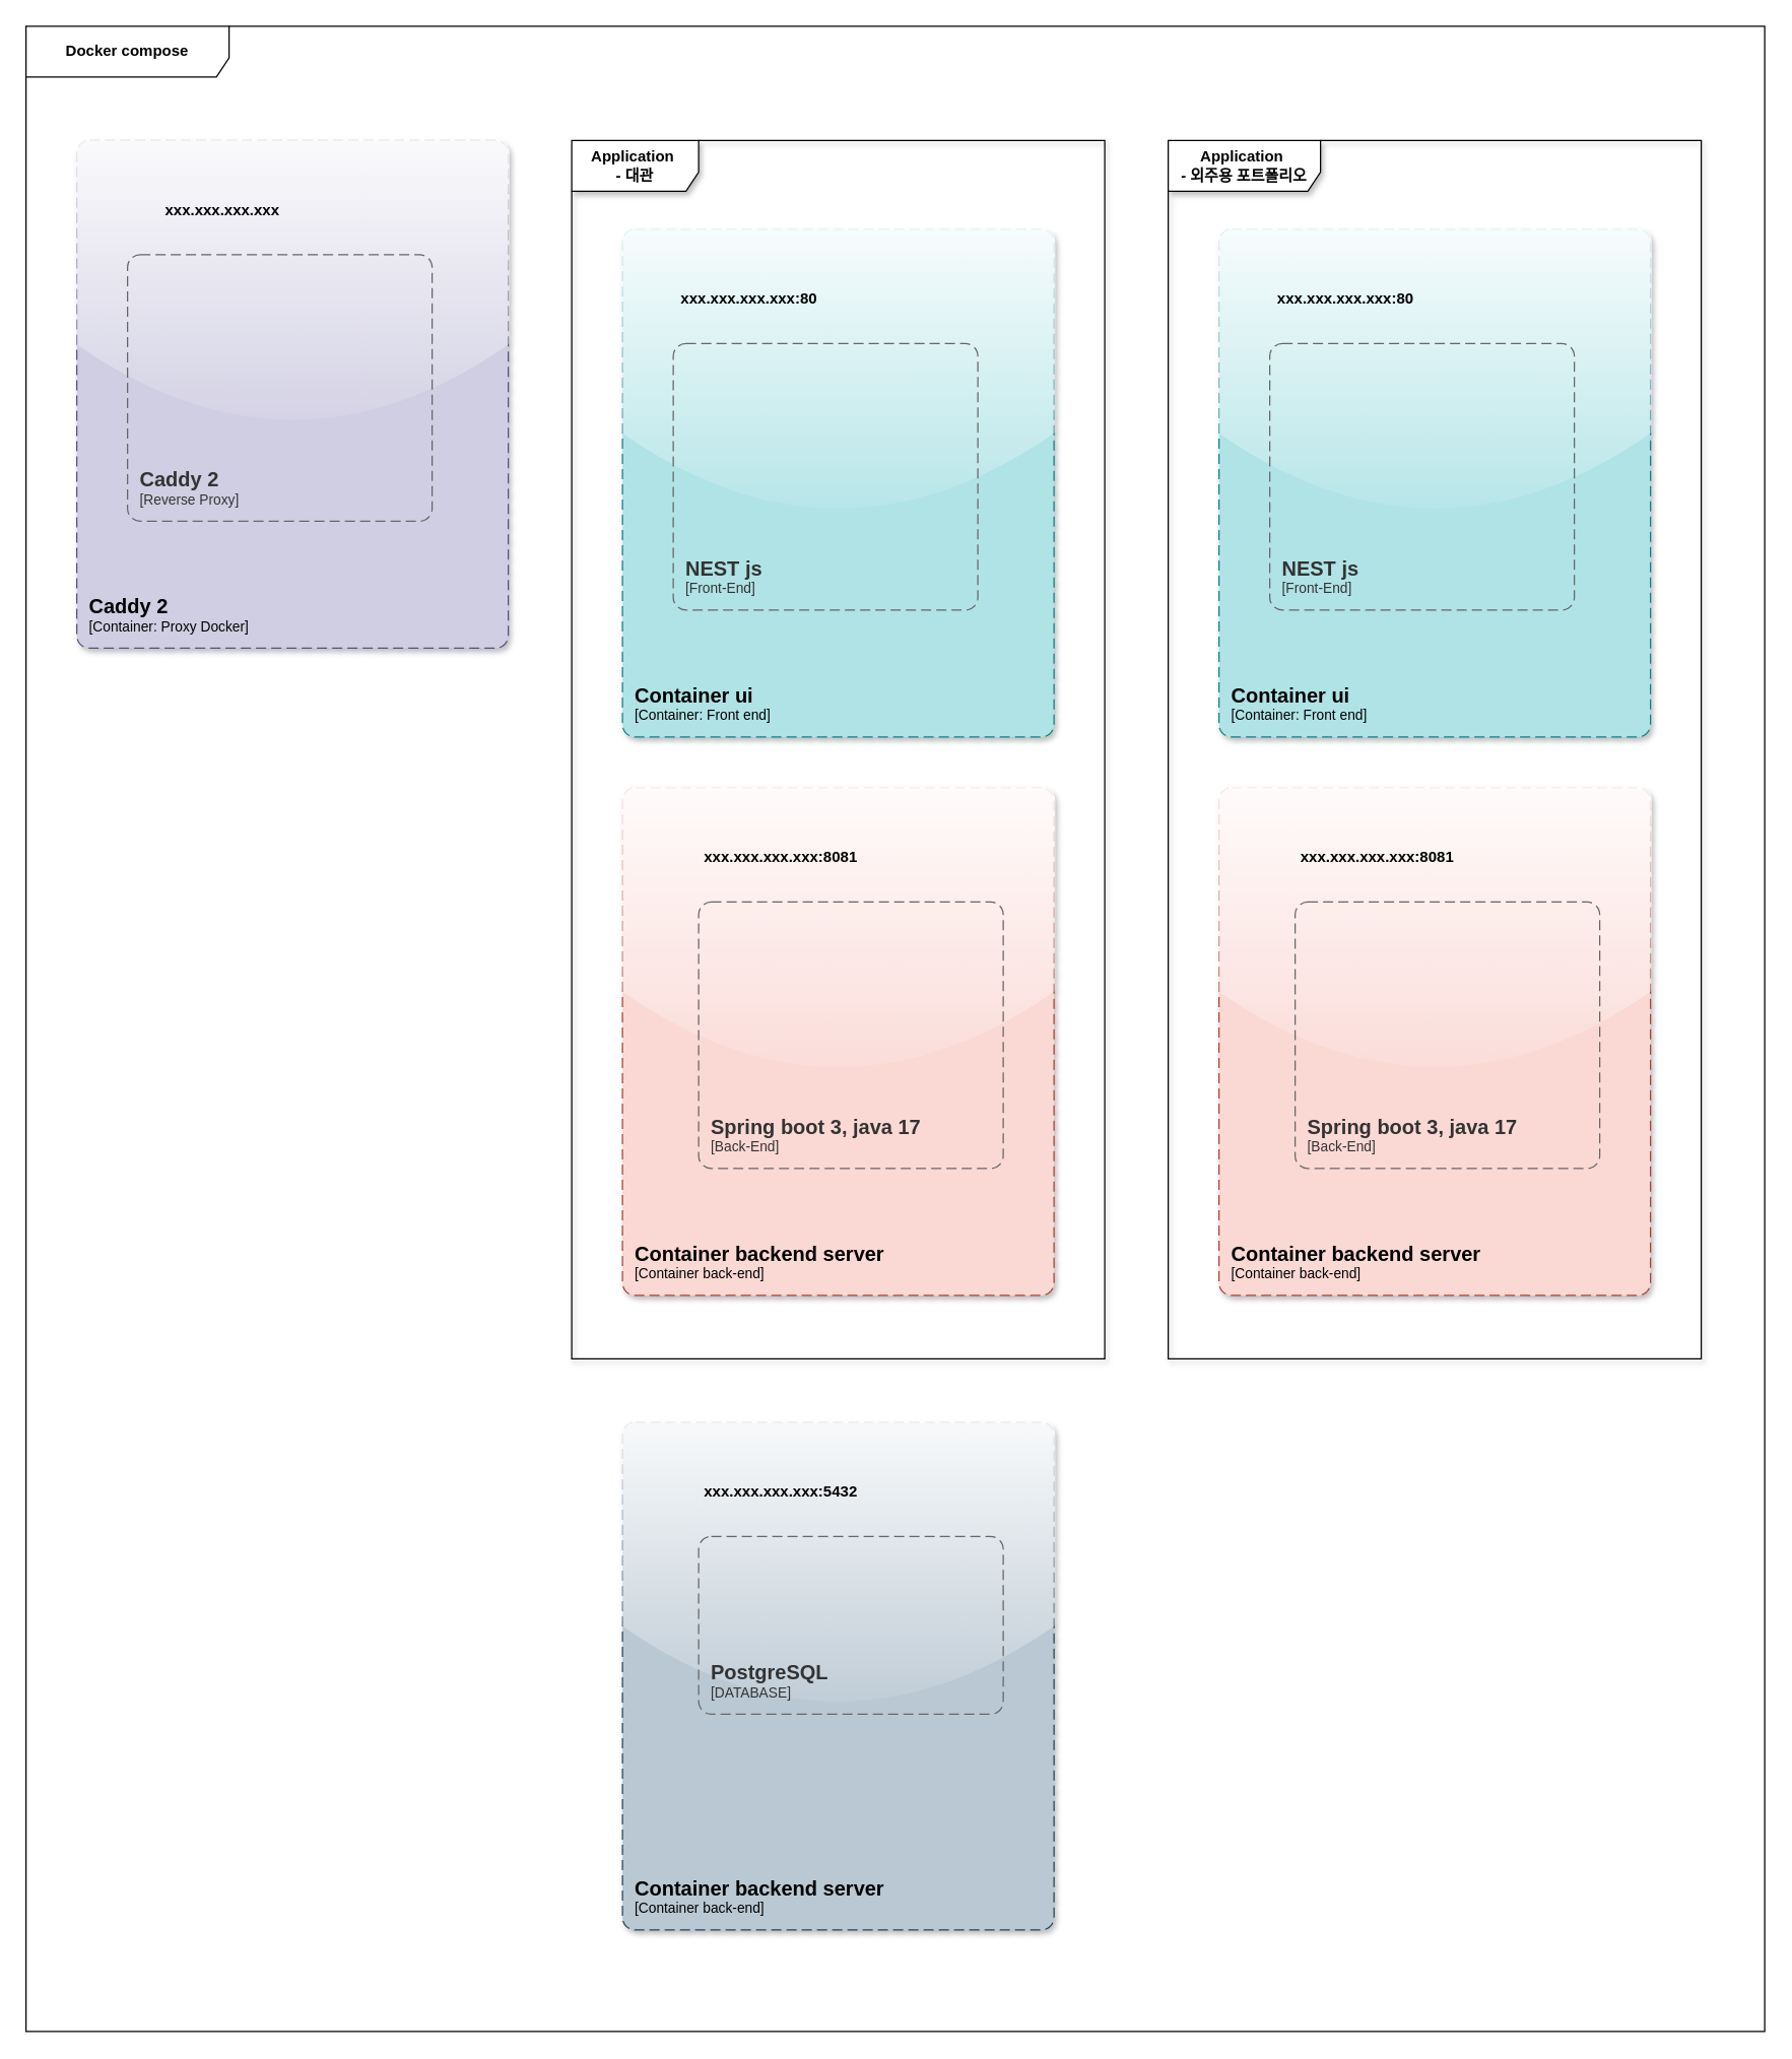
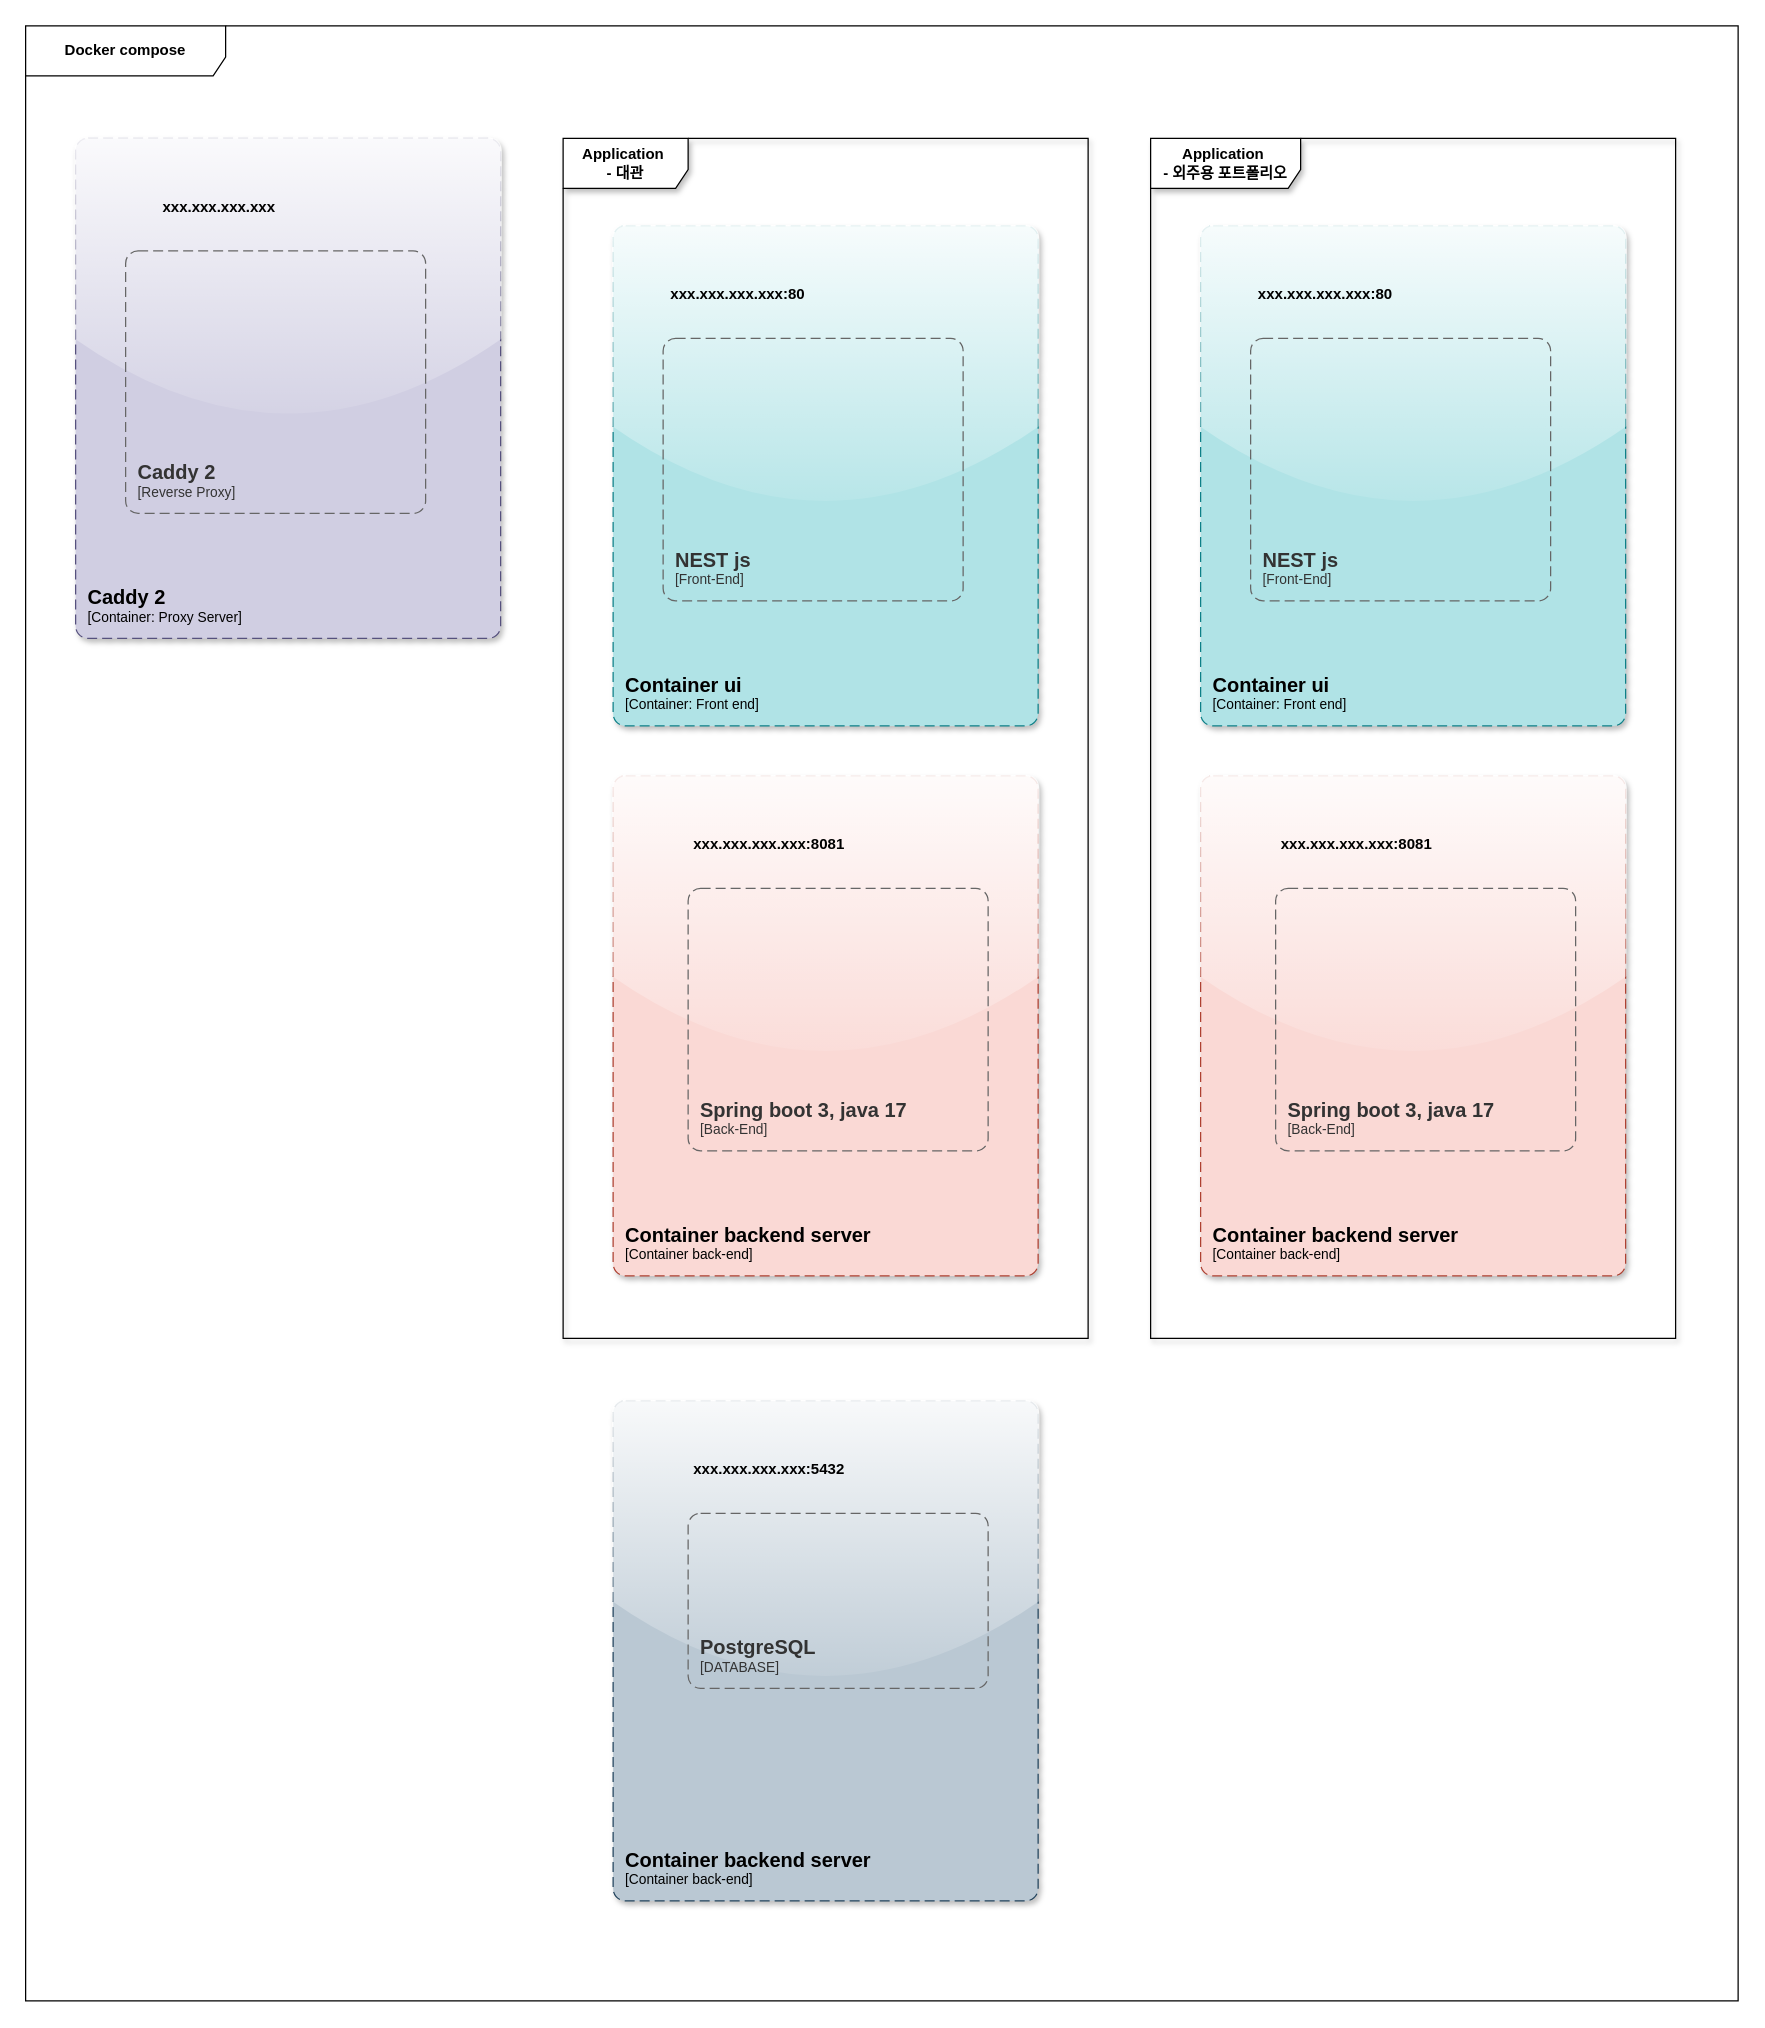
- <mxCell id="6" value="&lt;font style=&quot;font-size: 16px&quot;&gt;&lt;b&gt;&lt;div style=&quot;text-align: left&quot;&gt;Caddy 2&lt;/div&gt;&lt;/b&gt;&lt;/font&gt;&lt;div style=&quot;text-align: left&quot;&gt;[Container: Proxy Docker]&lt;/div&gt;" style="rounded=1;fontSize=11;whiteSpace=wrap;html=1;dashed=1;arcSize=20;fillColor=#d0cee2;strokeColor=#56517e;labelBackgroundColor=none;align=left;verticalAlign=bottom;labelBorderColor=none;spacingTop=0;spacing=10;dashPattern=8 4;metaEdit=1;rotatable=0;perimeter=rectanglePerimeter;noLabel=0;labelPadding=0;allowArrows=0;connectable=0;expand=0;recursiveResize=0;editable=1;pointerEvents=0;absoluteArcSize=1;points=[[0.25,0,0],[0.5,0,0],[0.75,0,0],[1,0.25,0],[1,0.5,0],[1,0.75,0],[0.75,1,0],[0.5,1,0],[0.25,1,0],[0,0.75,0],[0,0.5,0],[0,0.25,0]];shadow=1;glass=1;" vertex="1" parent="1"><mxGeometry x="60" y="110" width="340" height="400" as="geometry" /></mxCell>
+ <mxCell id="6" value="&lt;font style=&quot;font-size: 16px&quot;&gt;&lt;b&gt;&lt;div style=&quot;text-align: left&quot;&gt;Caddy 2&lt;/div&gt;&lt;/b&gt;&lt;/font&gt;&lt;div style=&quot;text-align: left&quot;&gt;[Container: Proxy Server]&lt;/div&gt;" style="rounded=1;fontSize=11;whiteSpace=wrap;html=1;dashed=1;arcSize=20;fillColor=#d0cee2;strokeColor=#56517e;labelBackgroundColor=none;align=left;verticalAlign=bottom;labelBorderColor=none;spacingTop=0;spacing=10;dashPattern=8 4;metaEdit=1;rotatable=0;perimeter=rectanglePerimeter;noLabel=0;labelPadding=0;allowArrows=0;connectable=0;expand=0;recursiveResize=0;editable=1;pointerEvents=0;absoluteArcSize=1;points=[[0.25,0,0],[0.5,0,0],[0.75,0,0],[1,0.25,0],[1,0.5,0],[1,0.75,0],[0.75,1,0],[0.5,1,0],[0.25,1,0],[0,0.75,0],[0,0.5,0],[0,0.25,0]];shadow=1;glass=1;" vertex="1" parent="1"><mxGeometry x="60" y="110" width="340" height="400" as="geometry" /></mxCell>
